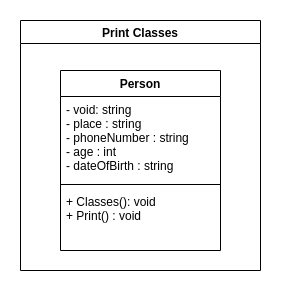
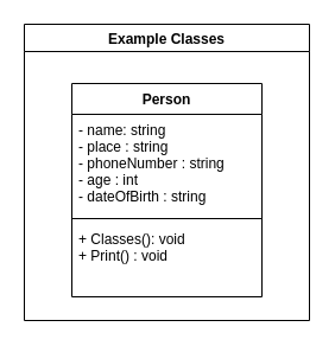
- <mxCell id="2" value="Print Classes" style="swimlane;" parent="1" vertex="1"><mxGeometry x="20" y="20" width="240" height="250" as="geometry" /></mxCell>
+ <mxCell id="2" value="Example Classes" style="swimlane;" parent="1" vertex="1"><mxGeometry x="20" y="20" width="240" height="250" as="geometry" /></mxCell>
- <mxCell id="4" value="- void: string&#10;- place : string&#10;- phoneNumber : string&#10;- age : int&#10;- dateOfBirth : string" style="text;strokeColor=none;fillColor=none;align=left;verticalAlign=top;spacingLeft=4;spacingRight=4;overflow=hidden;rotatable=0;points=[[0,0.5],[1,0.5]];portConstraint=eastwest;" parent="3" vertex="1"><mxGeometry y="26" width="160" height="84" as="geometry" /></mxCell>
+ <mxCell id="4" value="- name: string&#10;- place : string&#10;- phoneNumber : string&#10;- age : int&#10;- dateOfBirth : string" style="text;strokeColor=none;fillColor=none;align=left;verticalAlign=top;spacingLeft=4;spacingRight=4;overflow=hidden;rotatable=0;points=[[0,0.5],[1,0.5]];portConstraint=eastwest;" parent="3" vertex="1"><mxGeometry y="26" width="160" height="84" as="geometry" /></mxCell>
